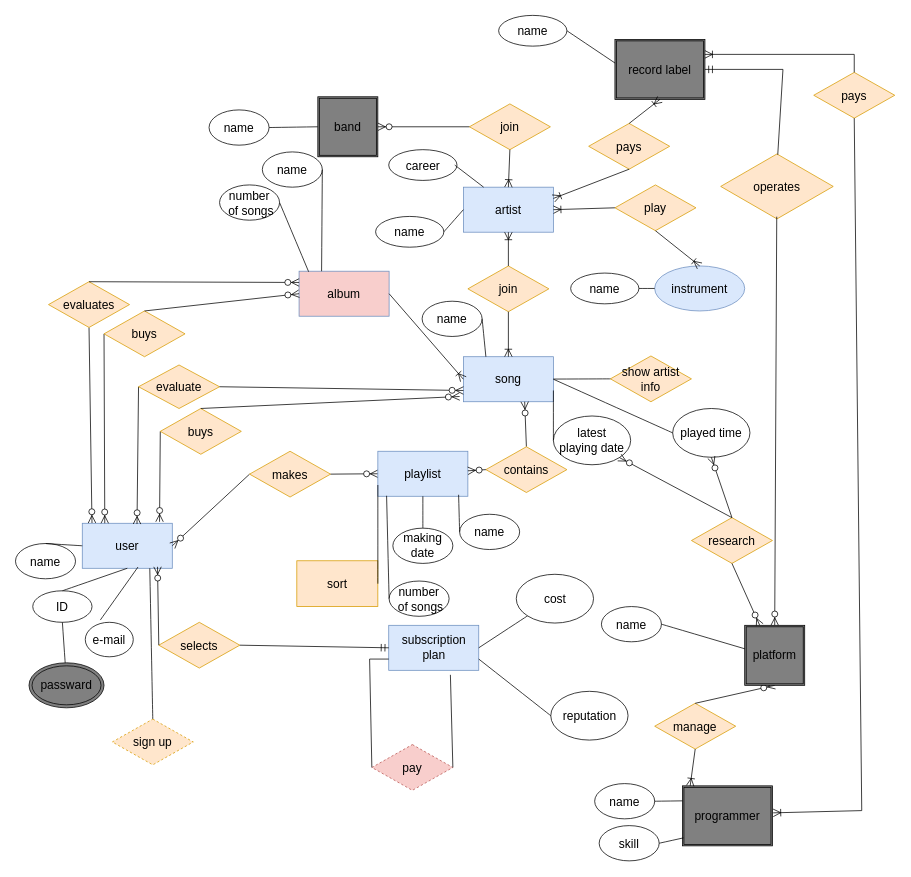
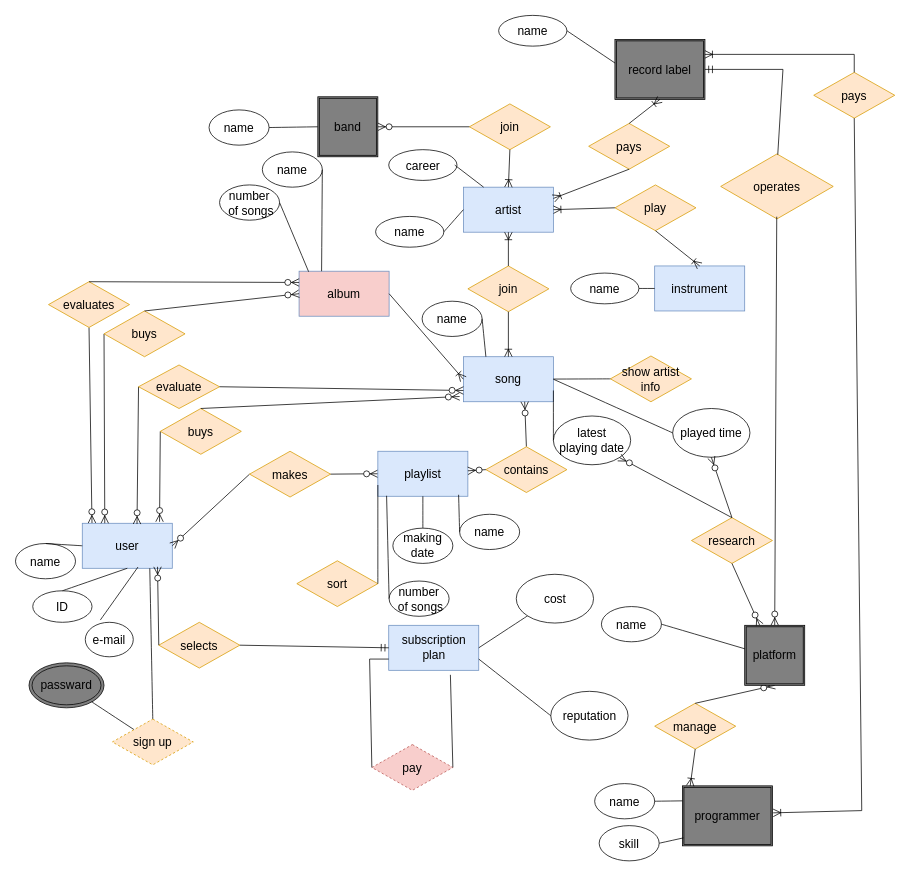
- <mxCell id="13" value="instrument" style="ellipse;whiteSpace=wrap;html=1;fontSize=16;fillColor=#dae8fc;strokeColor=#6c8ebf;" vertex="1" parent="1"><mxGeometry x="872" y="354" width="120" height="60" as="geometry" /></mxCell>
+ <mxCell id="13" value="instrument" style="rounded=0;whiteSpace=wrap;html=1;fontSize=16;fillColor=#dae8fc;strokeColor=#6c8ebf;" vertex="1" parent="1"><mxGeometry x="872" y="354" width="120" height="60" as="geometry" /></mxCell>
- <mxCell id="75" value="sort" style="whiteSpace=wrap;html=1;fontSize=16;fillColor=#ffe6cc;strokeColor=#d79b00;rounded=0;" vertex="1" parent="1"><mxGeometry x="395" y="747" width="108" height="61" as="geometry" /></mxCell>
+ <mxCell id="75" value="sort" style="rhombus;whiteSpace=wrap;html=1;fontSize=16;fillColor=#ffe6cc;strokeColor=#d79b00;" vertex="1" parent="1"><mxGeometry x="395" y="747" width="108" height="61" as="geometry" /></mxCell>
- <mxCell id="26" value="" style="endArrow=none;html=1;rounded=0;fontSize=12;startSize=8;endSize=8;curved=1;entryX=0.5;entryY=1;entryDx=0;entryDy=0;" edge="1" parent="1" source="25" target="8"><mxGeometry width="50" height="50" relative="1" as="geometry"><mxPoint x="283" y="946" as="sourcePoint" /><mxPoint x="267" y="864" as="targetPoint" /></mxGeometry></mxCell>
+ <mxCell id="26" value="" style="endArrow=none;html=1;rounded=0;fontSize=12;startSize=8;endSize=8;curved=1;" edge="1" parent="1" source="25" target="80"><mxGeometry width="50" height="50" relative="1" as="geometry"><mxPoint x="283" y="946" as="sourcePoint" /><mxPoint x="267" y="864" as="targetPoint" /></mxGeometry></mxCell>
